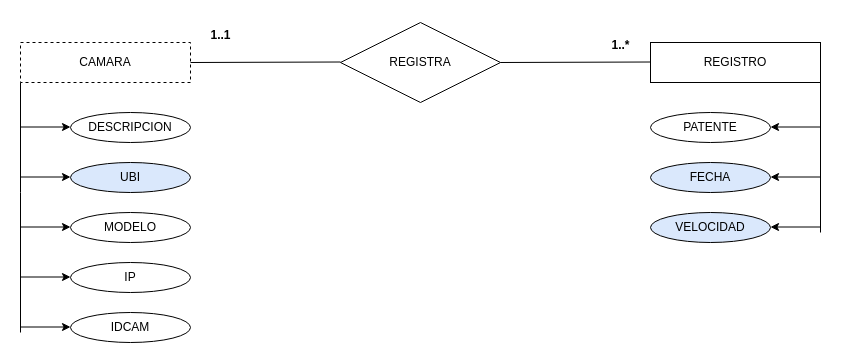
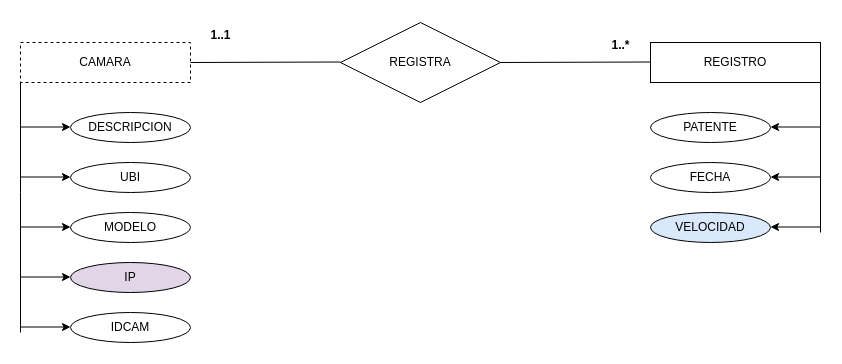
- <mxCell id="6" value="UBI" style="ellipse;whiteSpace=wrap;html=1;fillColor=#dae8fc;" vertex="1" parent="1"><mxGeometry x="70" y="162" width="120" height="30" as="geometry" /></mxCell>
+ <mxCell id="6" value="UBI" style="ellipse;whiteSpace=wrap;html=1;" vertex="1" parent="1"><mxGeometry x="70" y="162" width="120" height="30" as="geometry" /></mxCell>
- <mxCell id="19" value="FECHA" style="ellipse;whiteSpace=wrap;html=1;fillColor=#dae8fc;" vertex="1" parent="1"><mxGeometry x="650" y="162" width="120" height="30" as="geometry" /></mxCell>
+ <mxCell id="19" value="FECHA" style="ellipse;whiteSpace=wrap;html=1;" vertex="1" parent="1"><mxGeometry x="650" y="162" width="120" height="30" as="geometry" /></mxCell>
- <mxCell id="7" value="IP" style="ellipse;whiteSpace=wrap;html=1;" vertex="1" parent="1"><mxGeometry x="70" y="262" width="120" height="30" as="geometry" /></mxCell>
+ <mxCell id="7" value="IP" style="ellipse;whiteSpace=wrap;html=1;fillColor=#e1d5e7;" vertex="1" parent="1"><mxGeometry x="70" y="262" width="120" height="30" as="geometry" /></mxCell>
